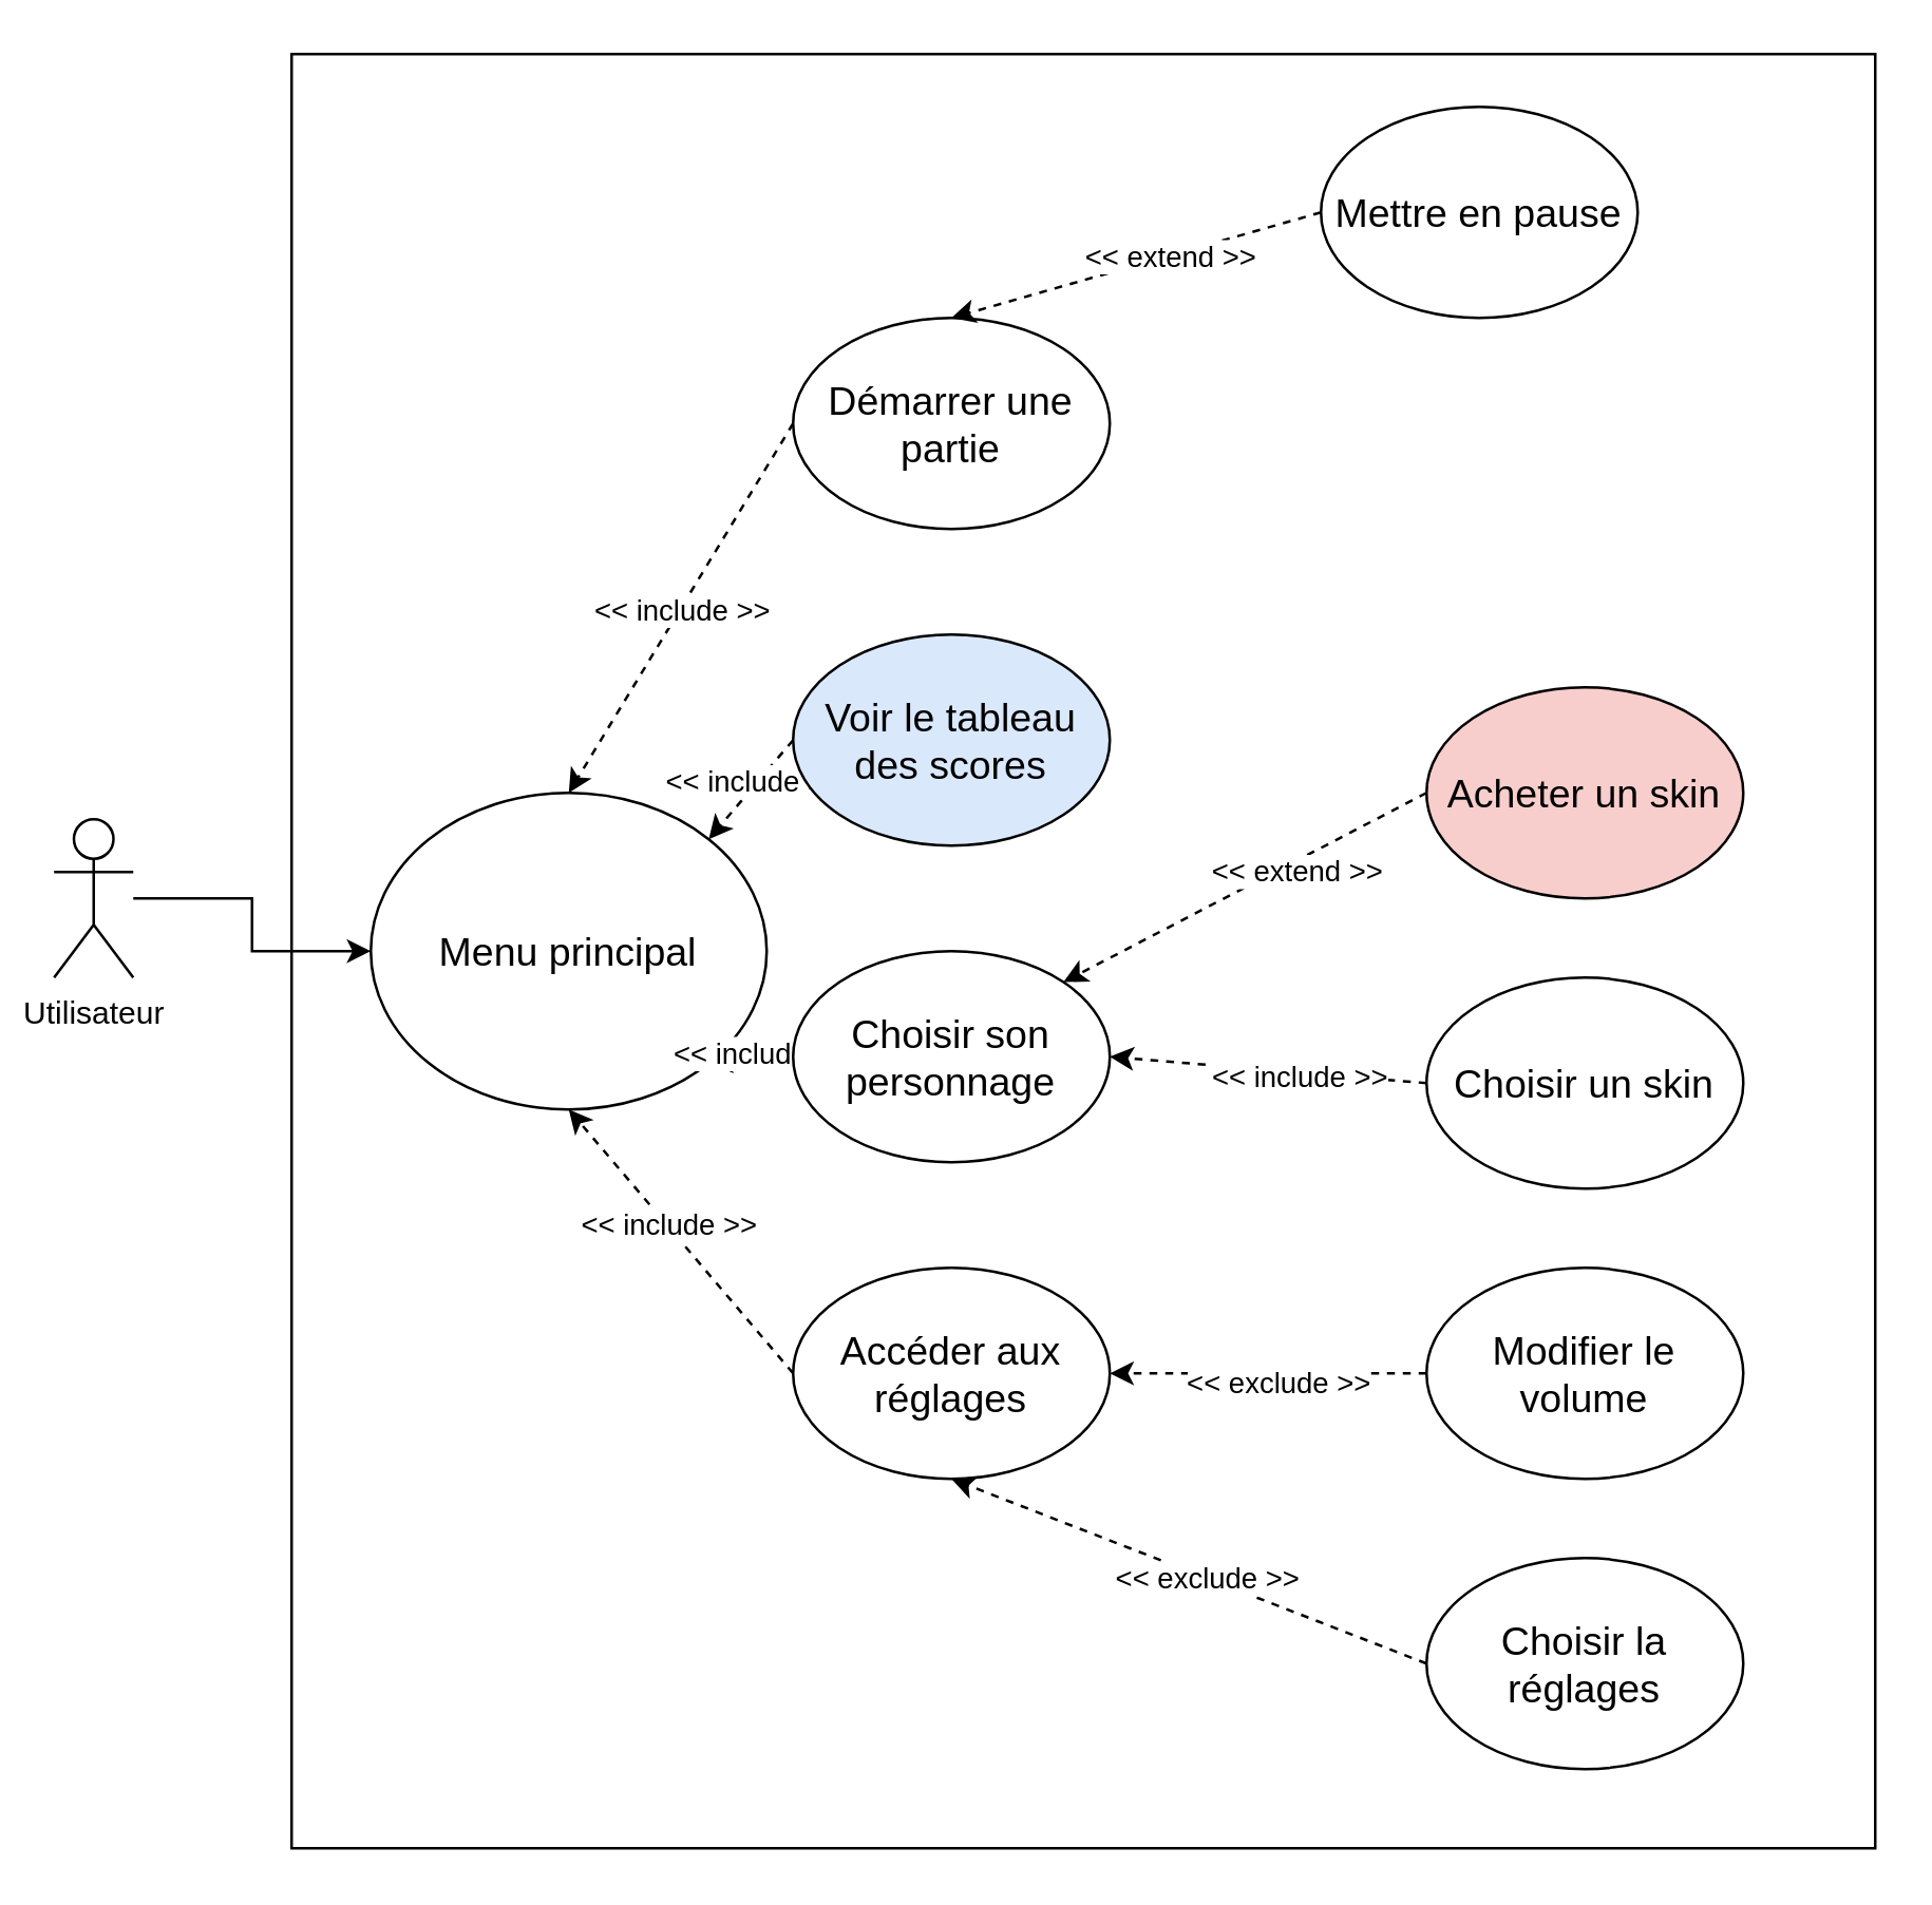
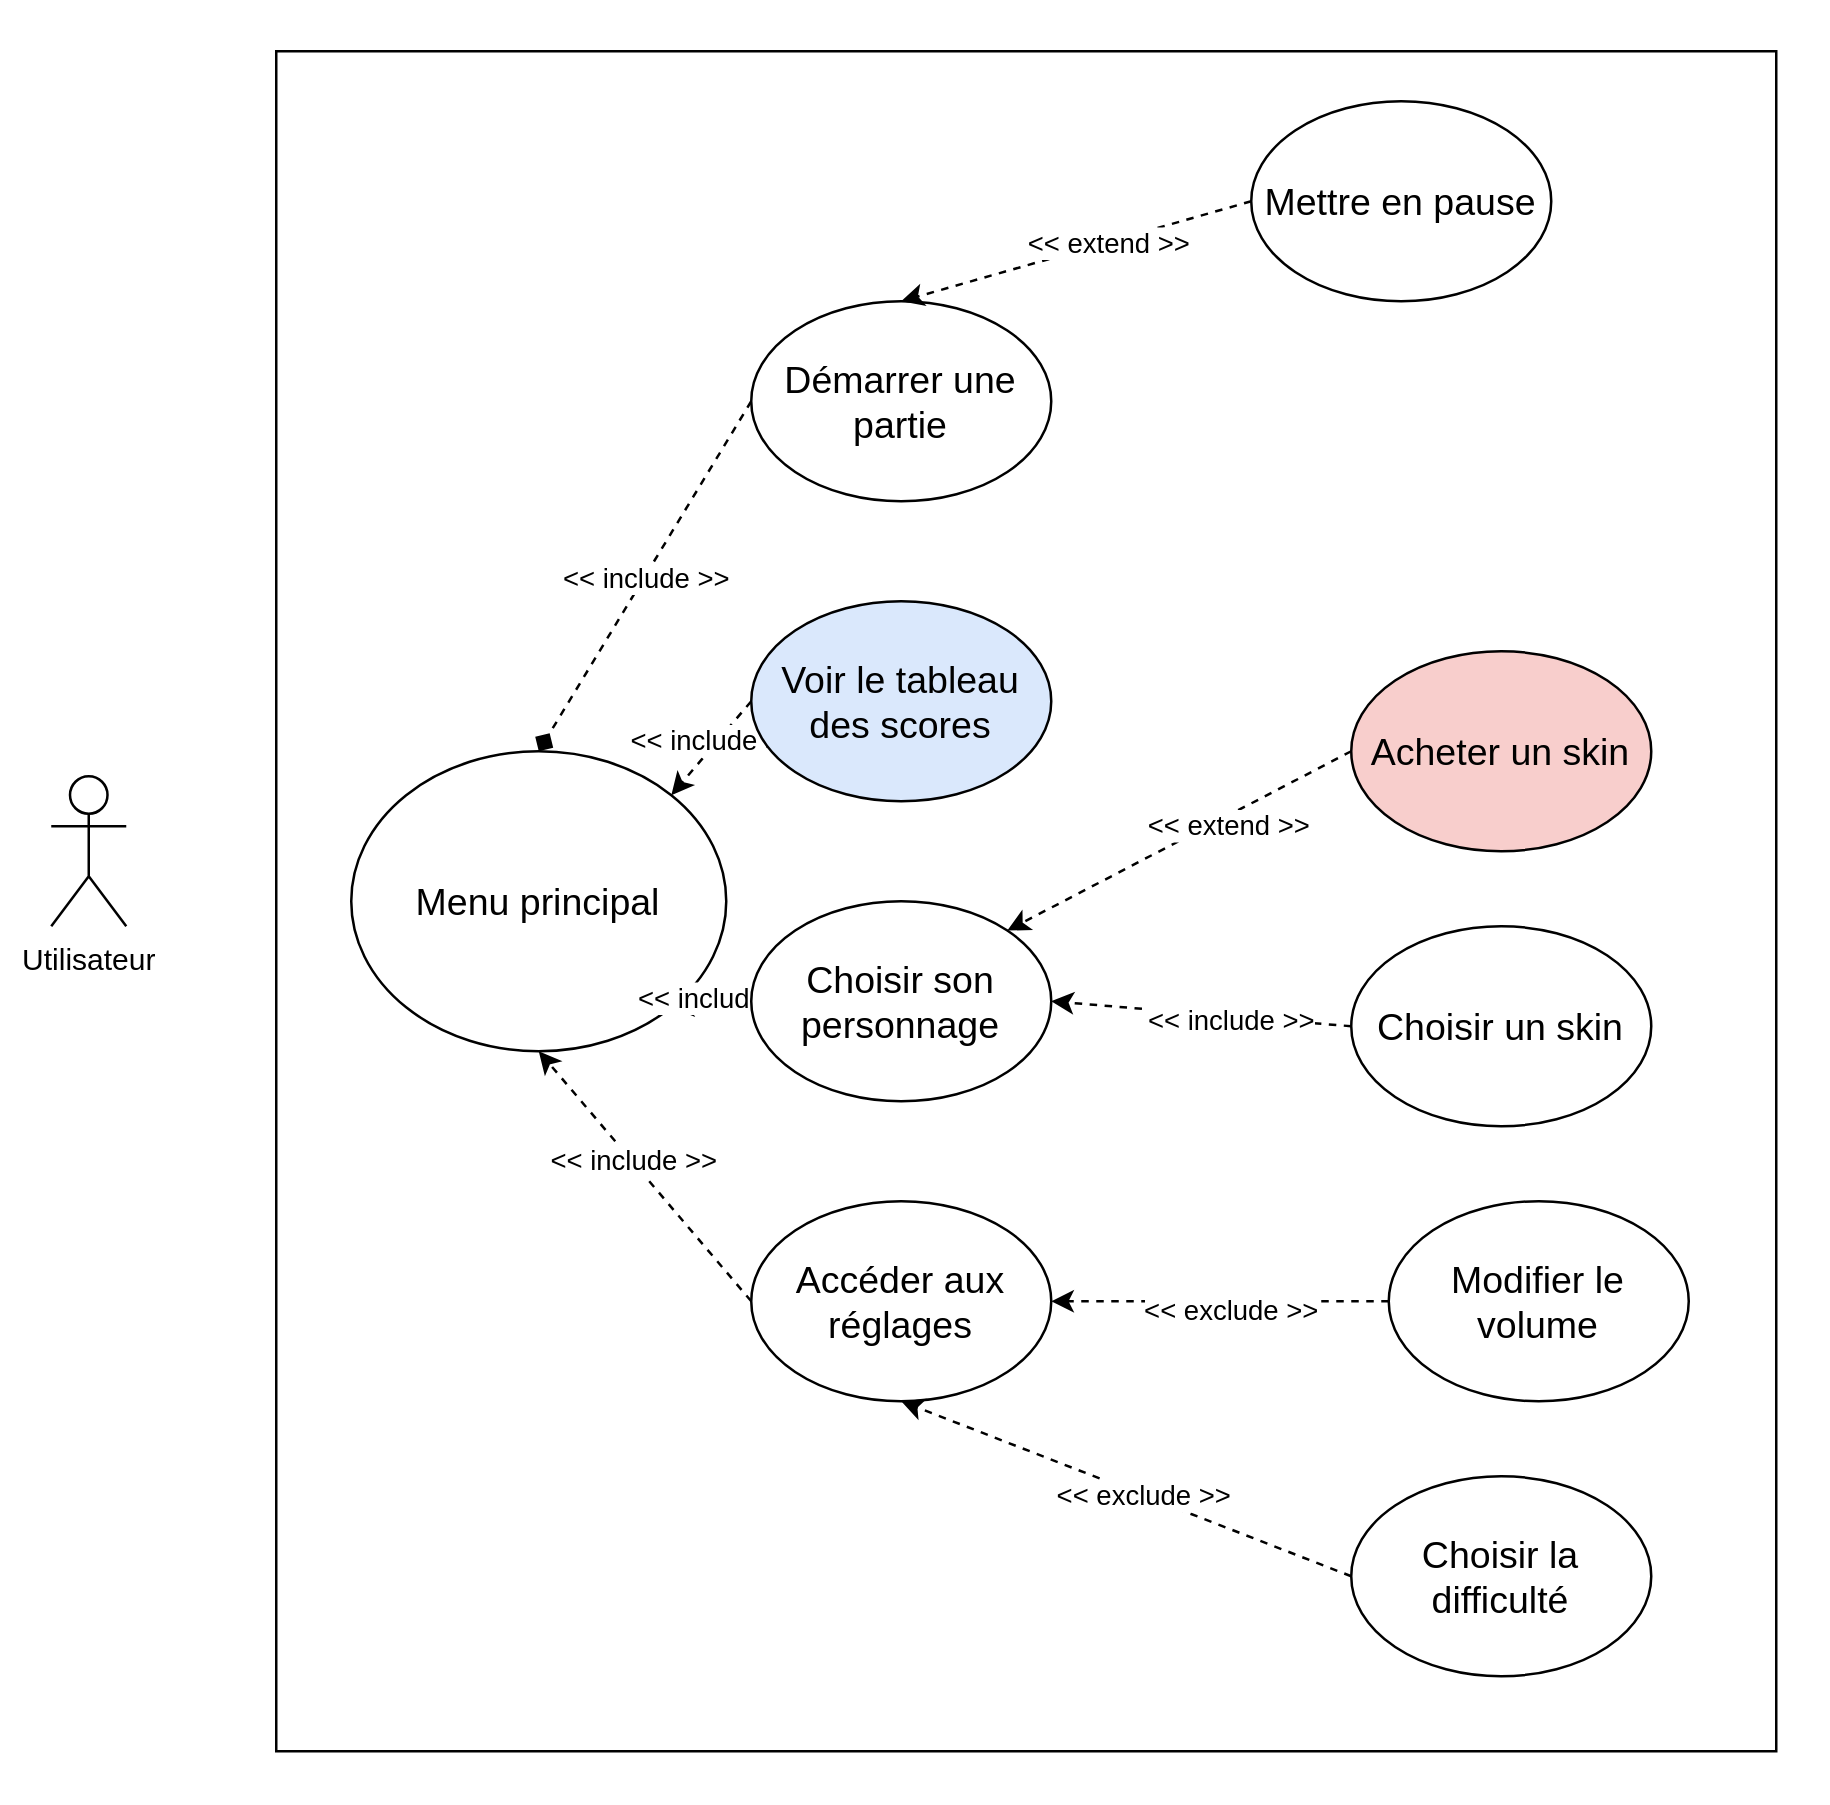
- <mxCell id="7" style="orthogonalLoop=1;jettySize=auto;html=1;exitX=0;exitY=0.5;exitDx=0;exitDy=0;entryX=0.5;entryY=0;entryDx=0;entryDy=0;dashed=1;" parent="1" source="9" target="6" edge="1"><mxGeometry relative="1" as="geometry" /></mxCell>
+ <mxCell id="7" style="orthogonalLoop=1;jettySize=auto;html=1;exitX=0;exitY=0.5;exitDx=0;exitDy=0;entryX=0.5;entryY=0;entryDx=0;entryDy=0;dashed=1;endArrow=diamond;" parent="1" source="9" target="6" edge="1"><mxGeometry relative="1" as="geometry" /></mxCell>
- <mxCell id="4" value="" style="edgeStyle=orthogonalEdgeStyle;rounded=0;orthogonalLoop=1;jettySize=auto;html=1;" parent="1" source="5" target="6" edge="1"><mxGeometry relative="1" as="geometry" /></mxCell>
- <mxCell id="21" value="Modifier le volume" style="ellipse;whiteSpace=wrap;html=1;fontSize=15;" parent="1" vertex="1"><mxGeometry x="540" y="480" width="120" height="80" as="geometry" /></mxCell>
+ <mxCell id="21" value="Modifier le volume" style="ellipse;whiteSpace=wrap;html=1;fontSize=15;" parent="1" vertex="1"><mxGeometry x="555" y="480" width="120" height="80" as="geometry" /></mxCell>
- <mxCell id="24" value="Choisir la réglages" style="ellipse;whiteSpace=wrap;html=1;fontSize=15;" parent="1" vertex="1"><mxGeometry x="540" y="590" width="120" height="80" as="geometry" /></mxCell>
+ <mxCell id="24" value="Choisir la difficulté" style="ellipse;whiteSpace=wrap;html=1;fontSize=15;" parent="1" vertex="1"><mxGeometry x="540" y="590" width="120" height="80" as="geometry" /></mxCell>
